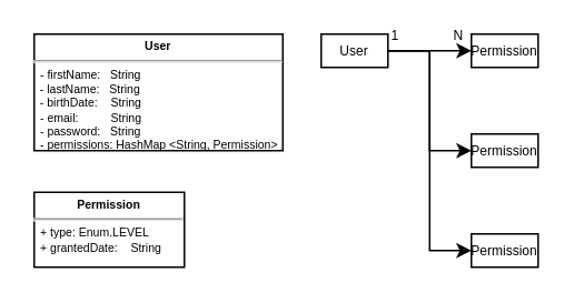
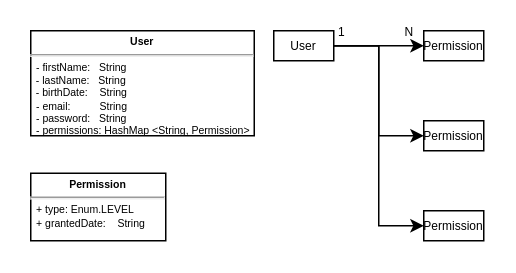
- <mxCell id="7" value="User" style="rounded=0;whiteSpace=wrap;html=1;fontSize=8;" vertex="1" parent="1"><mxGeometry x="192" y="20" width="40" height="20" as="geometry" /></mxCell>
+ <mxCell id="7" value="User" style="rounded=0;whiteSpace=wrap;html=1;fontSize=8;" vertex="1" parent="1"><mxGeometry x="182" y="20" width="40" height="20" as="geometry" /></mxCell>
